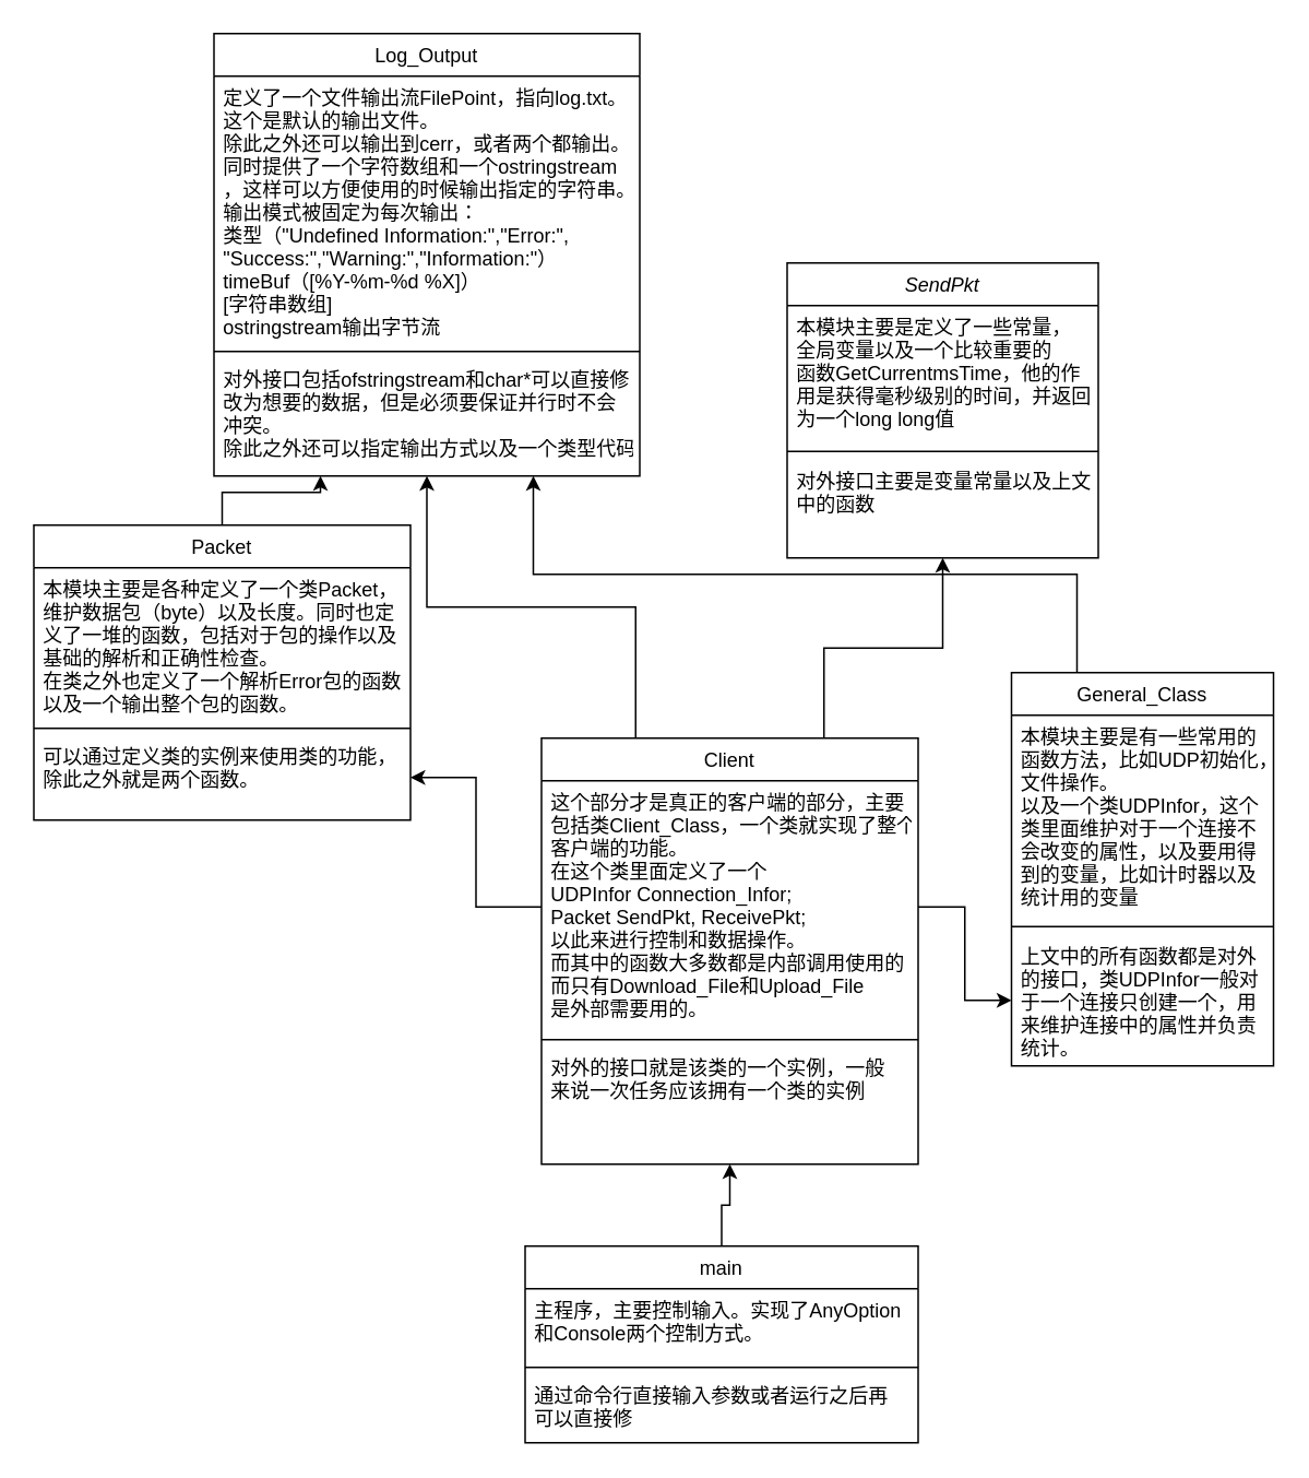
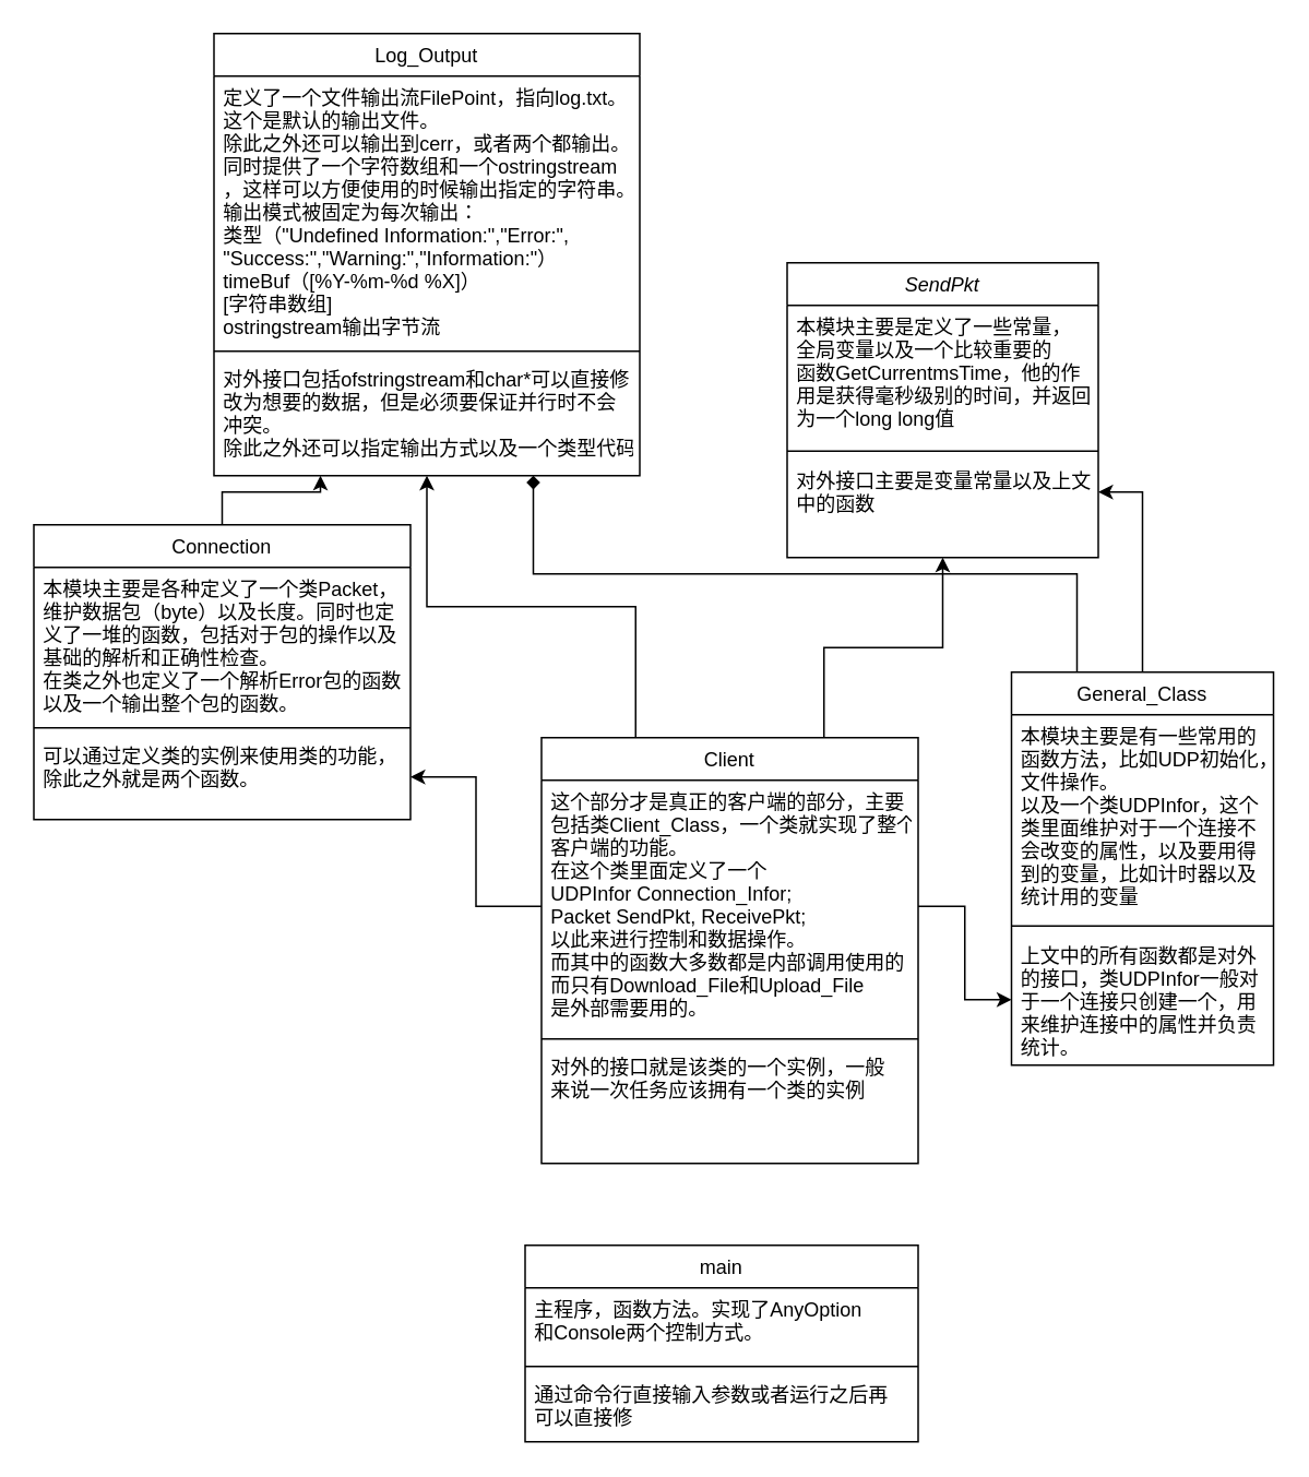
- <mxCell id="11" style="edgeStyle=orthogonalEdgeStyle;rounded=0;orthogonalLoop=1;jettySize=auto;html=1;exitX=0.25;exitY=0;exitDx=0;exitDy=0;entryX=0.75;entryY=1;entryDx=0;entryDy=0;" parent="1" source="13" target="17" edge="1"><mxGeometry relative="1" as="geometry" /></mxCell>
+ <mxCell id="11" style="edgeStyle=orthogonalEdgeStyle;rounded=0;orthogonalLoop=1;jettySize=auto;html=1;exitX=0.25;exitY=0;exitDx=0;exitDy=0;entryX=0.75;entryY=1;entryDx=0;entryDy=0;endArrow=diamond;" parent="1" source="13" target="17" edge="1"><mxGeometry relative="1" as="geometry" /></mxCell>
- <mxCell id="7" value="Packet" style="swimlane;fontStyle=0;align=center;verticalAlign=top;childLayout=stackLayout;horizontal=1;startSize=26;horizontalStack=0;resizeParent=1;resizeLast=0;collapsible=1;marginBottom=0;rounded=0;shadow=0;strokeWidth=1;" parent="1" vertex="1"><mxGeometry x="20" y="320" width="230" height="180" as="geometry"><mxRectangle x="130" y="380" width="160" height="26" as="alternateBounds" /></mxGeometry></mxCell>
+ <mxCell id="7" value="Connection" style="swimlane;fontStyle=0;align=center;verticalAlign=top;childLayout=stackLayout;horizontal=1;startSize=26;horizontalStack=0;resizeParent=1;resizeLast=0;collapsible=1;marginBottom=0;rounded=0;shadow=0;strokeWidth=1;" parent="1" vertex="1"><mxGeometry x="20" y="320" width="230" height="180" as="geometry"><mxRectangle x="130" y="380" width="160" height="26" as="alternateBounds" /></mxGeometry></mxCell>
+ <mxCell id="12" style="edgeStyle=orthogonalEdgeStyle;rounded=0;orthogonalLoop=1;jettySize=auto;html=1;exitX=0.5;exitY=0;exitDx=0;exitDy=0;entryX=1;entryY=0.5;entryDx=0;entryDy=0;" parent="1" source="13" target="5" edge="1"><mxGeometry relative="1" as="geometry" /></mxCell>
- <mxCell id="27" style="edgeStyle=orthogonalEdgeStyle;rounded=0;orthogonalLoop=1;jettySize=auto;html=1;exitX=0.5;exitY=0;exitDx=0;exitDy=0;entryX=0.5;entryY=1;entryDx=0;entryDy=0;" parent="1" source="28" target="23" edge="1"><mxGeometry relative="1" as="geometry" /></mxCell>
- <mxCell id="29" value="主程序，主要控制输入。实现了AnyOption&#10;和Console两个控制方式。" style="text;align=left;verticalAlign=top;spacingLeft=4;spacingRight=4;overflow=hidden;rotatable=0;points=[[0,0.5],[1,0.5]];portConstraint=eastwest;" parent="28" vertex="1"><mxGeometry y="26" width="240" height="44" as="geometry" /></mxCell>
+ <mxCell id="29" value="主程序，函数方法。实现了AnyOption&#10;和Console两个控制方式。" style="text;align=left;verticalAlign=top;spacingLeft=4;spacingRight=4;overflow=hidden;rotatable=0;points=[[0,0.5],[1,0.5]];portConstraint=eastwest;" parent="28" vertex="1"><mxGeometry y="26" width="240" height="44" as="geometry" /></mxCell>
